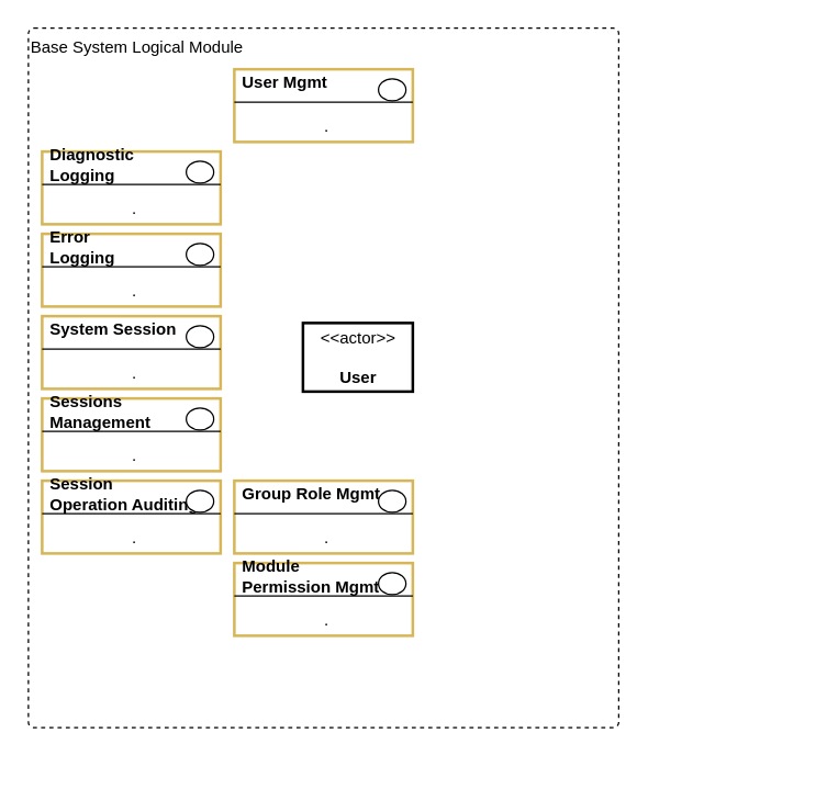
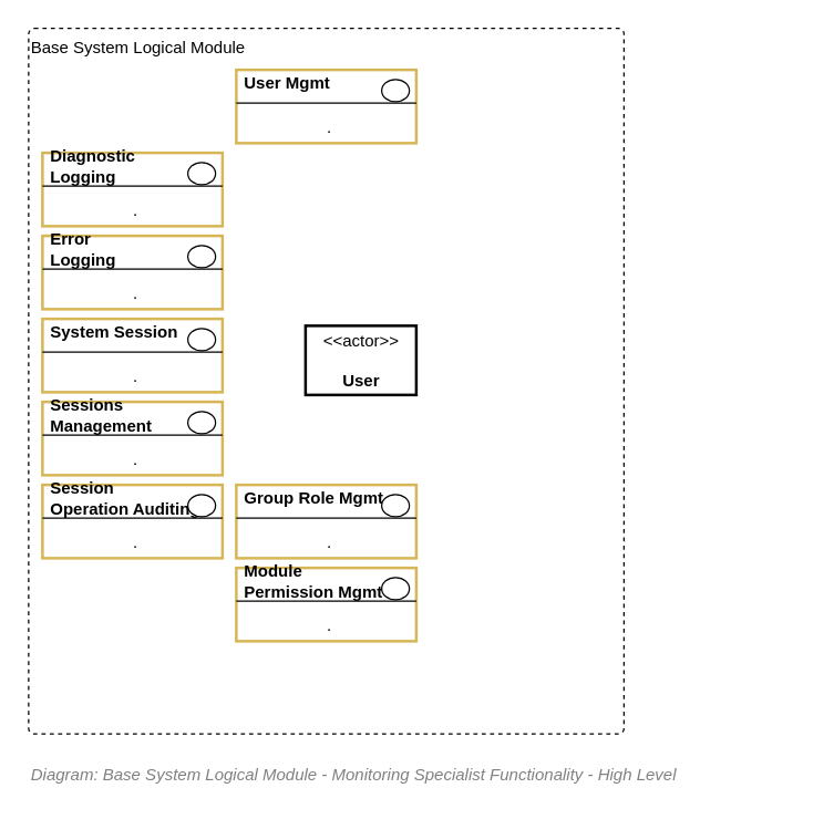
+ <mxCell id="2" value="&lt;font style=&quot;font-size: 12px&quot;&gt;Diagram: Base System Logical Module - Monitoring Specialist Functionality - High Level&lt;/font&gt;" style="text;strokeColor=none;fillColor=none;html=1;fontSize=12;fontStyle=2;verticalAlign=middle;align=left;shadow=0;glass=0;comic=0;opacity=30;fontColor=#808080;strokeWidth=1;" vertex="1" parent="1"><mxGeometry x="20" y="550" width="520" height="20" as="geometry" /></mxCell>
